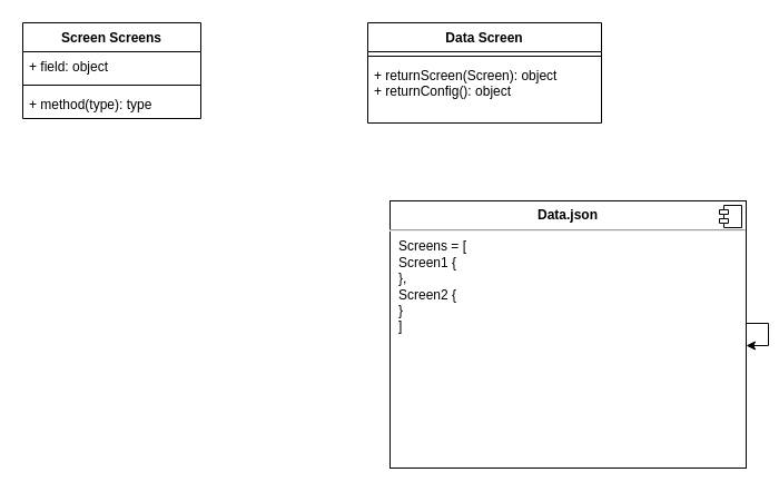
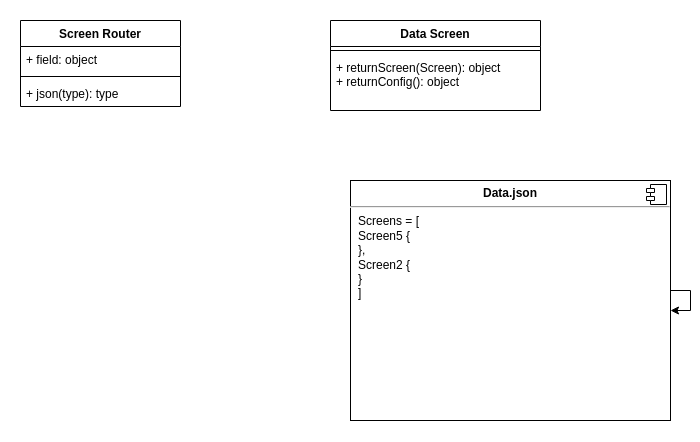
- <mxCell id="2" value="Screen Screens" style="swimlane;fontStyle=1;align=center;verticalAlign=top;childLayout=stackLayout;horizontal=1;startSize=26;horizontalStack=0;resizeParent=1;resizeParentMax=0;resizeLast=0;collapsible=1;marginBottom=0;" vertex="1" parent="1"><mxGeometry x="20" y="20" width="160" height="86" as="geometry" /></mxCell>
+ <mxCell id="2" value="Screen Router" style="swimlane;fontStyle=1;align=center;verticalAlign=top;childLayout=stackLayout;horizontal=1;startSize=26;horizontalStack=0;resizeParent=1;resizeParentMax=0;resizeLast=0;collapsible=1;marginBottom=0;" vertex="1" parent="1"><mxGeometry x="20" y="20" width="160" height="86" as="geometry" /></mxCell>
- <mxCell id="5" value="+ method(type): type" style="text;strokeColor=none;fillColor=none;align=left;verticalAlign=top;spacingLeft=4;spacingRight=4;overflow=hidden;rotatable=0;points=[[0,0.5],[1,0.5]];portConstraint=eastwest;" vertex="1" parent="2"><mxGeometry y="60" width="160" height="26" as="geometry" /></mxCell>
+ <mxCell id="5" value="+ json(type): type" style="text;strokeColor=none;fillColor=none;align=left;verticalAlign=top;spacingLeft=4;spacingRight=4;overflow=hidden;rotatable=0;points=[[0,0.5],[1,0.5]];portConstraint=eastwest;" vertex="1" parent="2"><mxGeometry y="60" width="160" height="26" as="geometry" /></mxCell>
- <mxCell id="9" value="&lt;p style=&quot;margin: 0px ; margin-top: 6px ; text-align: center&quot;&gt;&lt;b&gt;Data.json&lt;/b&gt;&lt;/p&gt;&lt;hr&gt;&lt;p style=&quot;margin: 0px ; margin-left: 8px&quot;&gt;Screens = [&lt;/p&gt;&lt;p style=&quot;margin: 0px ; margin-left: 8px&quot;&gt;Screen1 {&lt;/p&gt;&lt;p style=&quot;margin: 0px ; margin-left: 8px&quot;&gt;},&lt;/p&gt;&lt;p style=&quot;margin: 0px ; margin-left: 8px&quot;&gt;Screen2 {&lt;/p&gt;&lt;p style=&quot;margin: 0px ; margin-left: 8px&quot;&gt;}&lt;br&gt;&lt;/p&gt;&lt;p style=&quot;margin: 0px ; margin-left: 8px&quot;&gt;]&lt;br&gt;&lt;br&gt;&lt;/p&gt;" style="align=left;overflow=fill;html=1;" vertex="1" parent="1"><mxGeometry x="350" y="180" width="320" height="240" as="geometry" /></mxCell>
+ <mxCell id="9" value="&lt;p style=&quot;margin: 0px ; margin-top: 6px ; text-align: center&quot;&gt;&lt;b&gt;Data.json&lt;/b&gt;&lt;/p&gt;&lt;hr&gt;&lt;p style=&quot;margin: 0px ; margin-left: 8px&quot;&gt;Screens = [&lt;/p&gt;&lt;p style=&quot;margin: 0px ; margin-left: 8px&quot;&gt;Screen5 {&lt;/p&gt;&lt;p style=&quot;margin: 0px ; margin-left: 8px&quot;&gt;},&lt;/p&gt;&lt;p style=&quot;margin: 0px ; margin-left: 8px&quot;&gt;Screen2 {&lt;/p&gt;&lt;p style=&quot;margin: 0px ; margin-left: 8px&quot;&gt;}&lt;br&gt;&lt;/p&gt;&lt;p style=&quot;margin: 0px ; margin-left: 8px&quot;&gt;]&lt;br&gt;&lt;br&gt;&lt;/p&gt;" style="align=left;overflow=fill;html=1;" vertex="1" parent="1"><mxGeometry x="350" y="180" width="320" height="240" as="geometry" /></mxCell>
